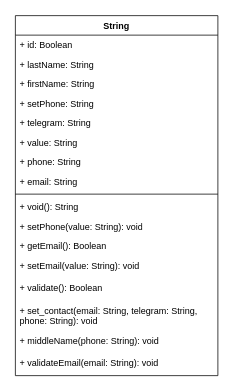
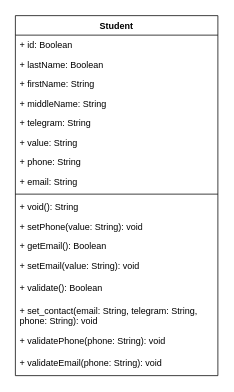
- <mxCell id="2" value="String" style="swimlane;fontStyle=1;align=center;verticalAlign=top;childLayout=stackLayout;horizontal=1;startSize=26;horizontalStack=0;resizeParent=1;resizeParentMax=0;resizeLast=0;collapsible=1;marginBottom=0;whiteSpace=wrap;html=1;" parent="1" vertex="1"><mxGeometry x="20" y="20" width="270" height="480" as="geometry" /></mxCell>
+ <mxCell id="2" value="Student" style="swimlane;fontStyle=1;align=center;verticalAlign=top;childLayout=stackLayout;horizontal=1;startSize=26;horizontalStack=0;resizeParent=1;resizeParentMax=0;resizeLast=0;collapsible=1;marginBottom=0;whiteSpace=wrap;html=1;" parent="1" vertex="1"><mxGeometry x="20" y="20" width="270" height="480" as="geometry" /></mxCell>
- <mxCell id="4" value="+ lastName: String" style="text;strokeColor=none;fillColor=none;align=left;verticalAlign=top;spacingLeft=4;spacingRight=4;overflow=hidden;rotatable=0;points=[[0,0.5],[1,0.5]];portConstraint=eastwest;whiteSpace=wrap;html=1;" parent="2" vertex="1"><mxGeometry y="52" width="270" height="26" as="geometry" /></mxCell>
+ <mxCell id="4" value="+ lastName: Boolean" style="text;strokeColor=none;fillColor=none;align=left;verticalAlign=top;spacingLeft=4;spacingRight=4;overflow=hidden;rotatable=0;points=[[0,0.5],[1,0.5]];portConstraint=eastwest;whiteSpace=wrap;html=1;" parent="2" vertex="1"><mxGeometry y="52" width="270" height="26" as="geometry" /></mxCell>
- <mxCell id="6" value="+ setPhone: String" style="text;strokeColor=none;fillColor=none;align=left;verticalAlign=top;spacingLeft=4;spacingRight=4;overflow=hidden;rotatable=0;points=[[0,0.5],[1,0.5]];portConstraint=eastwest;whiteSpace=wrap;html=1;" parent="2" vertex="1"><mxGeometry y="104" width="270" height="26" as="geometry" /></mxCell>
+ <mxCell id="6" value="+ middleName: String" style="text;strokeColor=none;fillColor=none;align=left;verticalAlign=top;spacingLeft=4;spacingRight=4;overflow=hidden;rotatable=0;points=[[0,0.5],[1,0.5]];portConstraint=eastwest;whiteSpace=wrap;html=1;" parent="2" vertex="1"><mxGeometry y="104" width="270" height="26" as="geometry" /></mxCell>
- <mxCell id="18" value="+ middleName(phone: String): void" style="text;strokeColor=none;fillColor=none;align=left;verticalAlign=top;spacingLeft=4;spacingRight=4;overflow=hidden;rotatable=0;points=[[0,0.5],[1,0.5]];portConstraint=eastwest;whiteSpace=wrap;html=1;" parent="2" vertex="1"><mxGeometry y="420" width="270" height="30" as="geometry" /></mxCell>
+ <mxCell id="18" value="+ validatePhone(phone: String): void" style="text;strokeColor=none;fillColor=none;align=left;verticalAlign=top;spacingLeft=4;spacingRight=4;overflow=hidden;rotatable=0;points=[[0,0.5],[1,0.5]];portConstraint=eastwest;whiteSpace=wrap;html=1;" parent="2" vertex="1"><mxGeometry y="420" width="270" height="30" as="geometry" /></mxCell>
- <mxCell id="19" value="+ validateEmail(email: String): void" style="text;strokeColor=none;fillColor=none;align=left;verticalAlign=top;spacingLeft=4;spacingRight=4;overflow=hidden;rotatable=0;points=[[0,0.5],[1,0.5]];portConstraint=eastwest;whiteSpace=wrap;html=1;" vertex="1" parent="2"><mxGeometry y="450" width="270" height="30" as="geometry" /></mxCell>
+ <mxCell id="19" value="+ validateEmail(phone: String): void" style="text;strokeColor=none;fillColor=none;align=left;verticalAlign=top;spacingLeft=4;spacingRight=4;overflow=hidden;rotatable=0;points=[[0,0.5],[1,0.5]];portConstraint=eastwest;whiteSpace=wrap;html=1;" vertex="1" parent="2"><mxGeometry y="450" width="270" height="30" as="geometry" /></mxCell>
